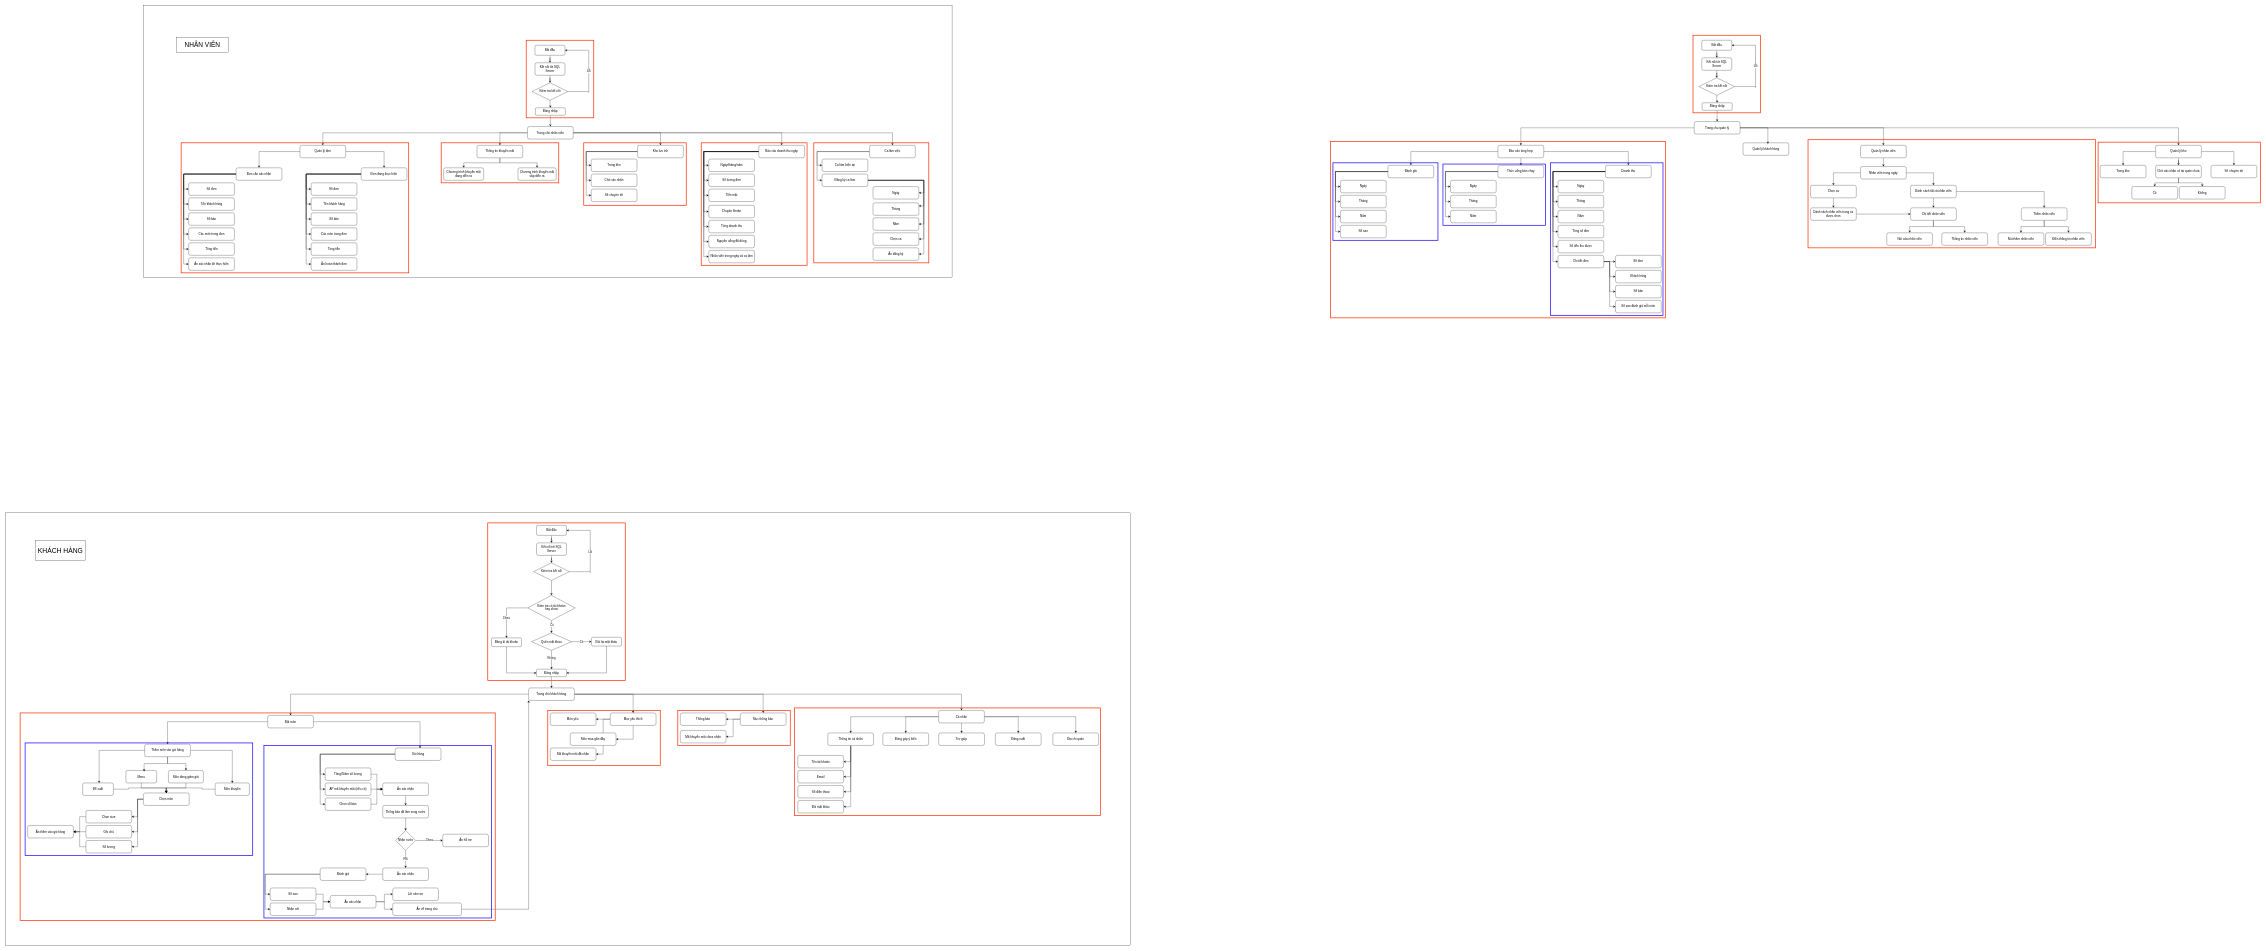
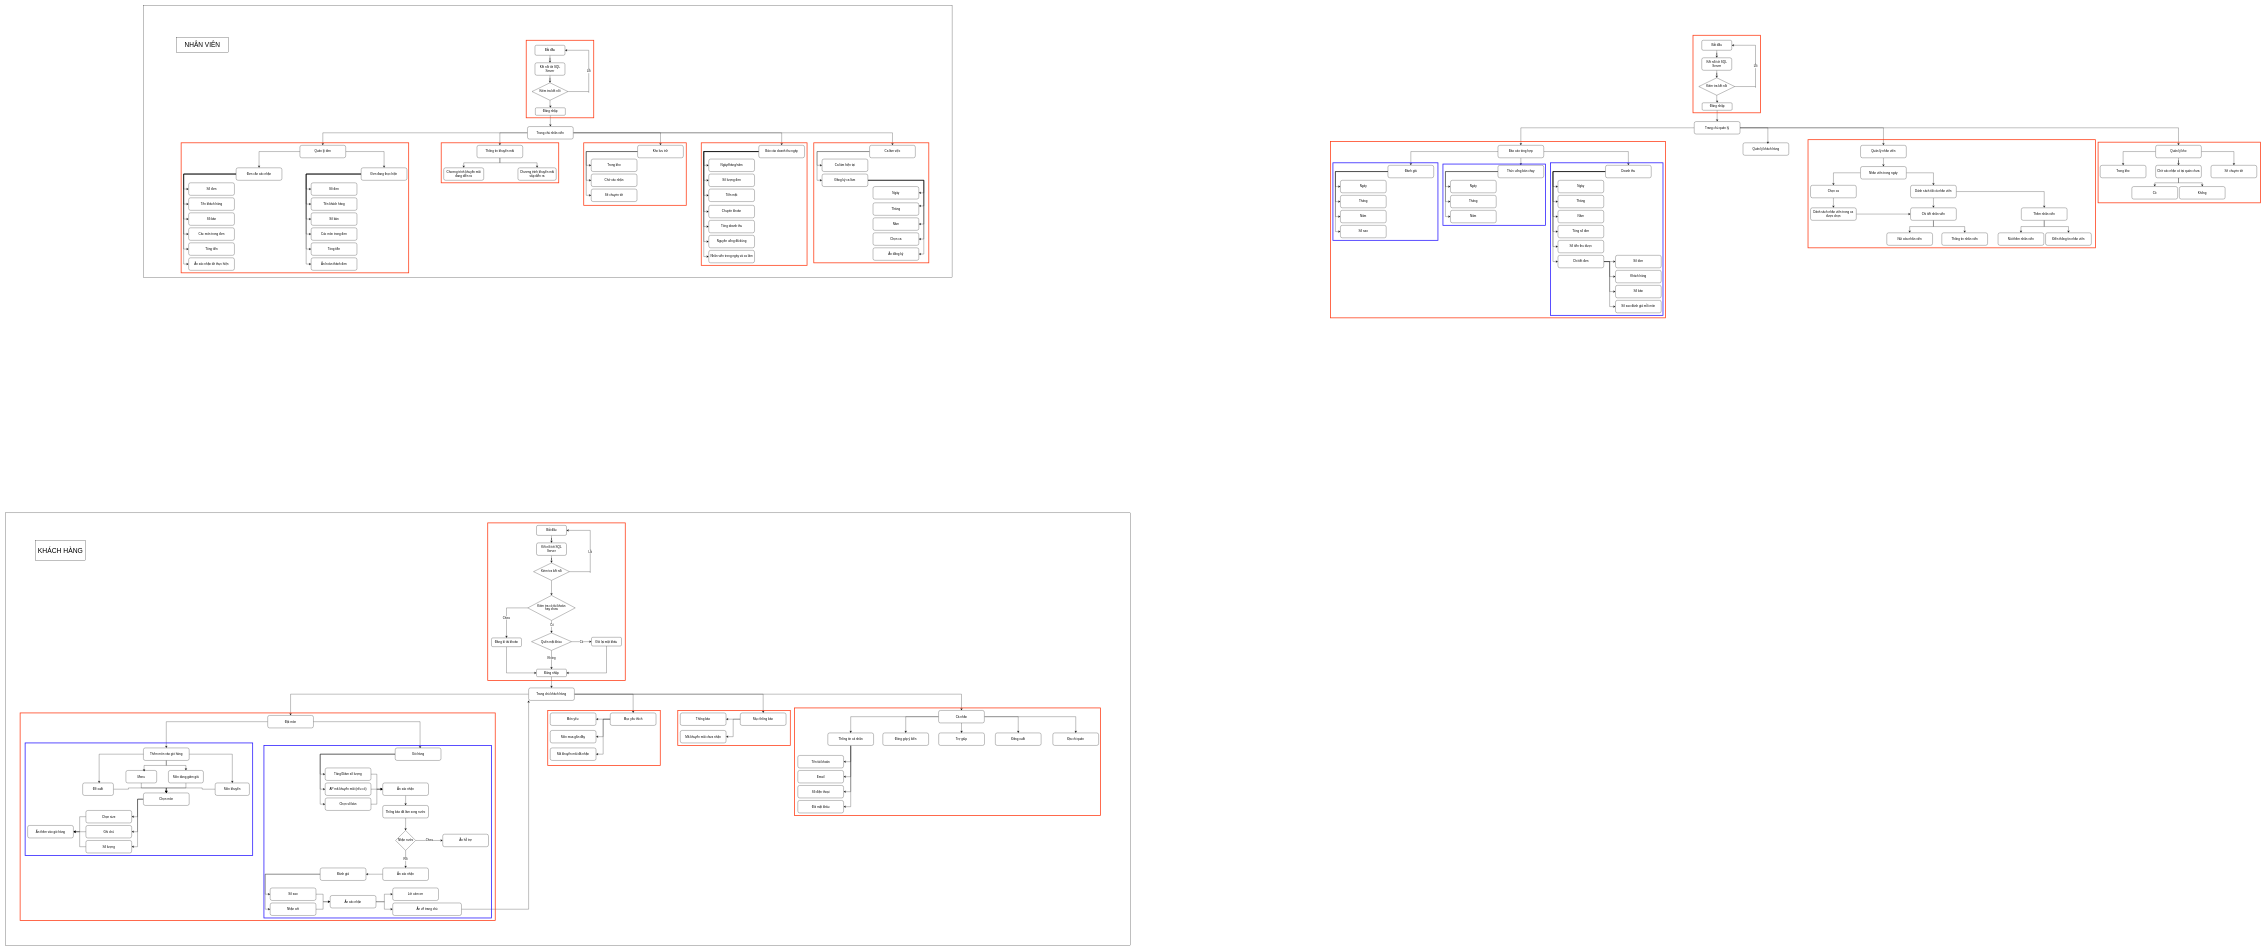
- <mxCell id="101" value="Món mua gần đây" style="rounded=1;whiteSpace=wrap;html=1;" vertex="1" parent="1"><mxGeometry x="2280" y="2930" width="183.09" height="50" as="geometry" /></mxCell>
+ <mxCell id="101" value="Món mua gần đây" style="rounded=1;whiteSpace=wrap;html=1;" vertex="1" parent="1"><mxGeometry x="2200" y="2920" width="183.09" height="50" as="geometry" /></mxCell>
- <mxCell id="35" value="Thêm món vào giỏ hàng" style="rounded=1;whiteSpace=wrap;html=1;" vertex="1" parent="1"><mxGeometry x="578" y="2975" width="183.09" height="50" as="geometry" /></mxCell>
+ <mxCell id="35" value="Thêm món vào giỏ hàng" style="rounded=1;whiteSpace=wrap;html=1;" vertex="1" parent="1"><mxGeometry x="573" y="2990" width="183.09" height="50" as="geometry" /></mxCell>
